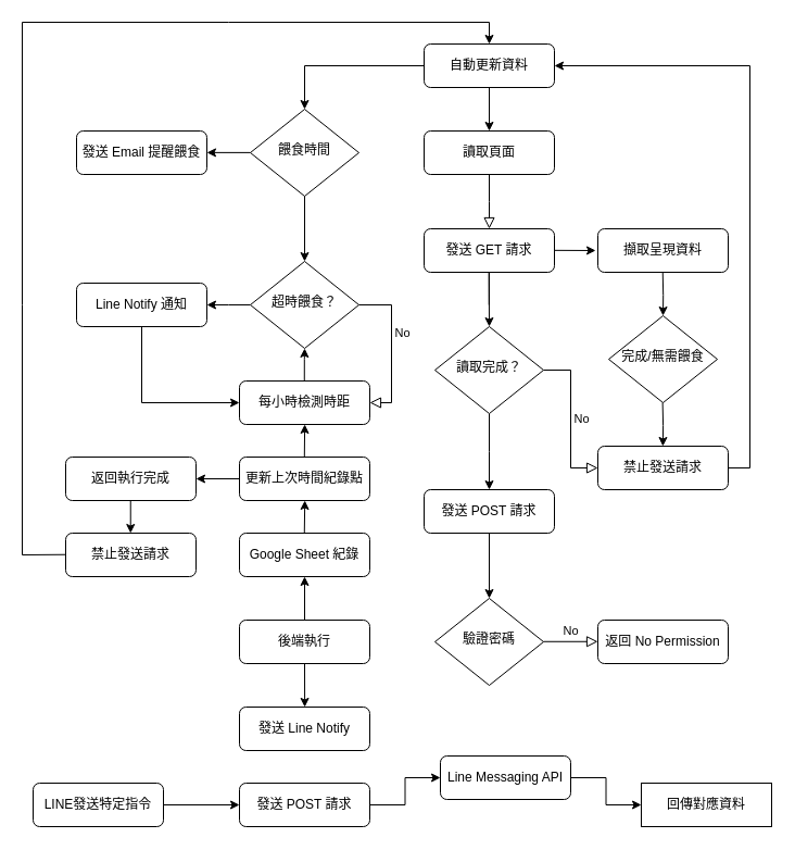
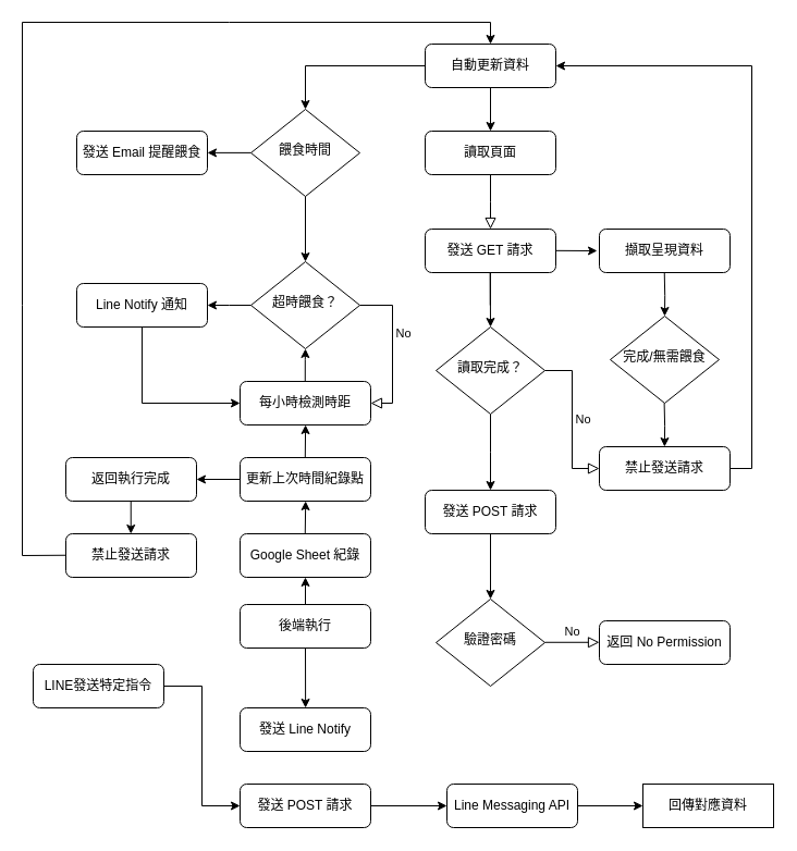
- <mxCell id="14" value="後端執行" style="rounded=1;whiteSpace=wrap;html=1;fontSize=12;glass=0;strokeWidth=1;shadow=0;" vertex="1" parent="1"><mxGeometry x="220" y="570" width="120" height="40" as="geometry" /></mxCell>
+ <mxCell id="14" value="後端執行" style="rounded=1;whiteSpace=wrap;html=1;fontSize=12;glass=0;strokeWidth=1;shadow=0;" vertex="1" parent="1"><mxGeometry x="220" y="555" width="120" height="40" as="geometry" /></mxCell>
- <mxCell id="35" value="Line Messaging API" style="rounded=1;whiteSpace=wrap;html=1;fontSize=12;glass=0;strokeWidth=1;shadow=0;" vertex="1" parent="1"><mxGeometry x="405" y="695" width="120" height="40" as="geometry" /></mxCell>
+ <mxCell id="35" value="Line Messaging API" style="rounded=1;whiteSpace=wrap;html=1;fontSize=12;glass=0;strokeWidth=1;shadow=0;" vertex="1" parent="1"><mxGeometry x="410" y="720" width="120" height="40" as="geometry" /></mxCell>
- <mxCell id="25" value="LINE發送特定指令" style="rounded=1;whiteSpace=wrap;html=1;fontSize=12;glass=0;strokeWidth=1;shadow=0;" vertex="1" parent="1"><mxGeometry x="30" y="720" width="120" height="40" as="geometry" /></mxCell>
+ <mxCell id="25" value="LINE發送特定指令" style="rounded=1;whiteSpace=wrap;html=1;fontSize=12;glass=0;strokeWidth=1;shadow=0;" vertex="1" parent="1"><mxGeometry x="30" y="610" width="120" height="40" as="geometry" /></mxCell>
